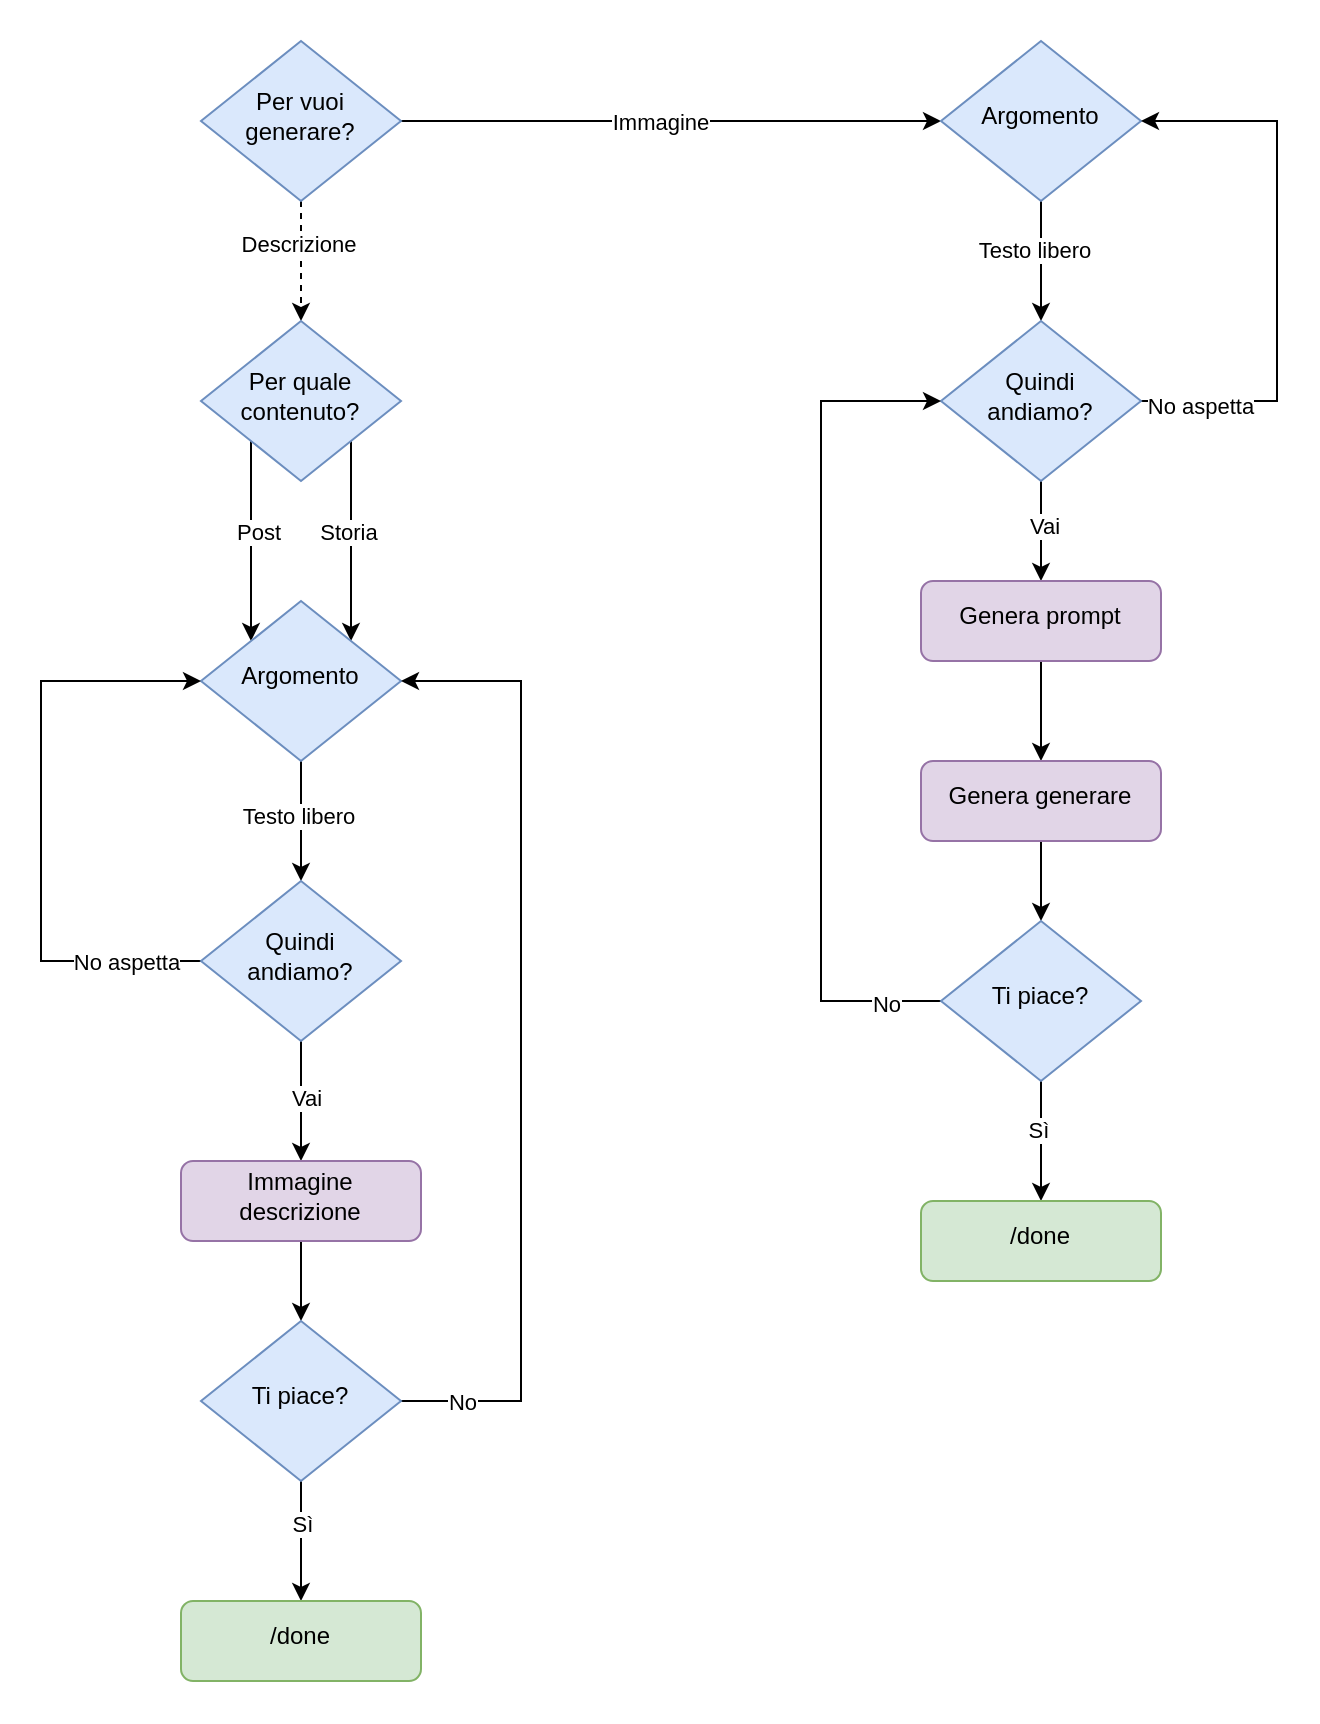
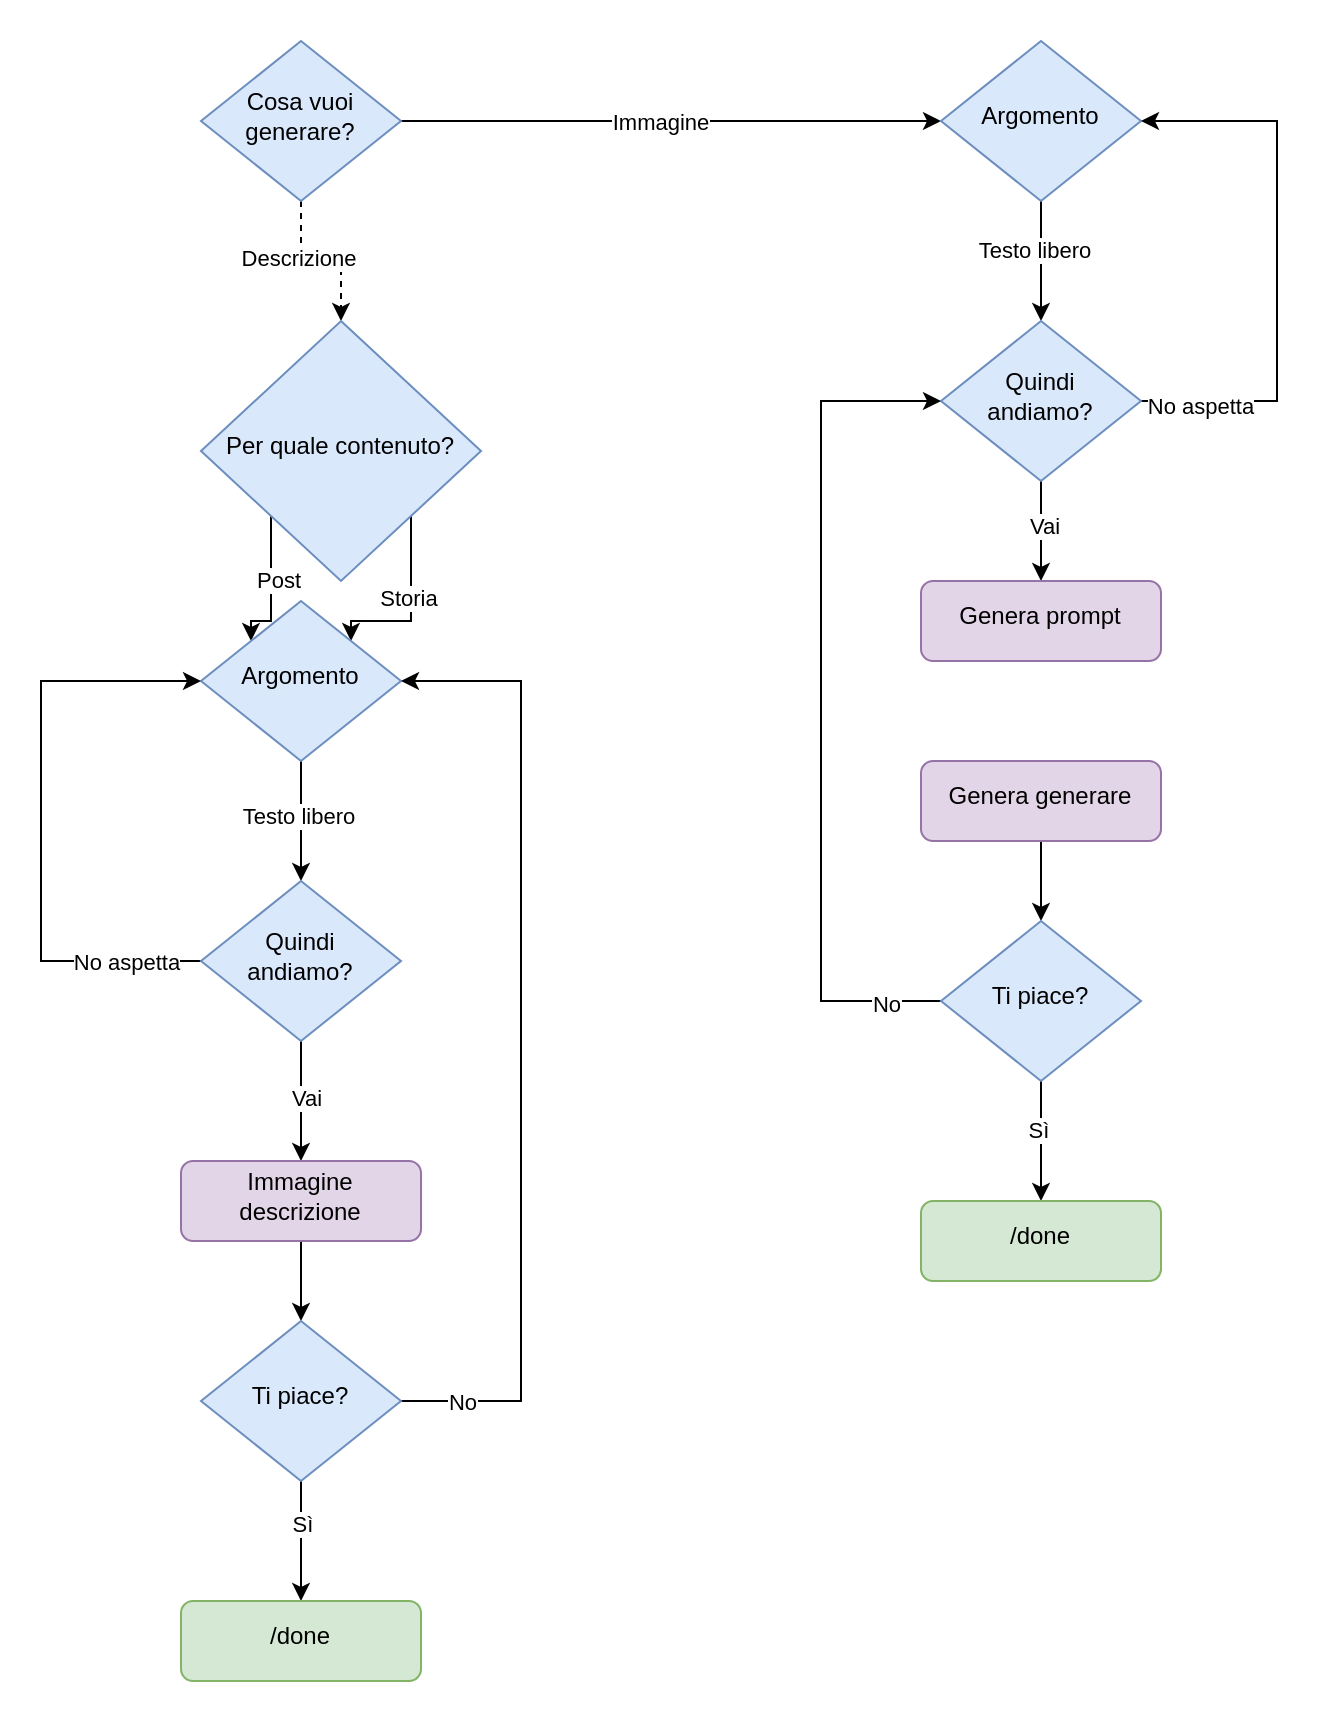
- <mxCell id="6" value="Per vuoi generare?" style="rhombus;whiteSpace=wrap;html=1;shadow=0;fontFamily=Helvetica;fontSize=12;align=center;strokeWidth=1;spacing=6;spacingTop=-4;fillColor=#dae8fc;strokeColor=#6c8ebf;" parent="1" vertex="1"><mxGeometry x="100" y="20" width="100" height="80" as="geometry" /></mxCell>
+ <mxCell id="6" value="Cosa vuoi generare?" style="rhombus;whiteSpace=wrap;html=1;shadow=0;fontFamily=Helvetica;fontSize=12;align=center;strokeWidth=1;spacing=6;spacingTop=-4;fillColor=#dae8fc;strokeColor=#6c8ebf;" parent="1" vertex="1"><mxGeometry x="100" y="20" width="100" height="80" as="geometry" /></mxCell>
- <mxCell id="11" value="Per quale contenuto?" style="rhombus;whiteSpace=wrap;html=1;shadow=0;fontFamily=Helvetica;fontSize=12;align=center;strokeWidth=1;spacing=6;spacingTop=-4;fillColor=#dae8fc;strokeColor=#6c8ebf;" parent="1" vertex="1"><mxGeometry x="100" y="160" width="100" height="80" as="geometry" /></mxCell>
+ <mxCell id="11" value="Per quale contenuto?" style="rhombus;whiteSpace=wrap;html=1;shadow=0;fontFamily=Helvetica;fontSize=12;align=center;strokeWidth=1;spacing=6;spacingTop=-4;fillColor=#dae8fc;strokeColor=#6c8ebf;" parent="1" vertex="1"><mxGeometry x="100" y="160" width="140" height="130" as="geometry" /></mxCell>
- <mxCell id="36" style="edgeStyle=orthogonalEdgeStyle;rounded=0;orthogonalLoop=1;jettySize=auto;html=1;entryX=0.5;entryY=0;entryDx=0;entryDy=0;" edge="1" parent="1" source="37" target="39"><mxGeometry relative="1" as="geometry" /></mxCell>
